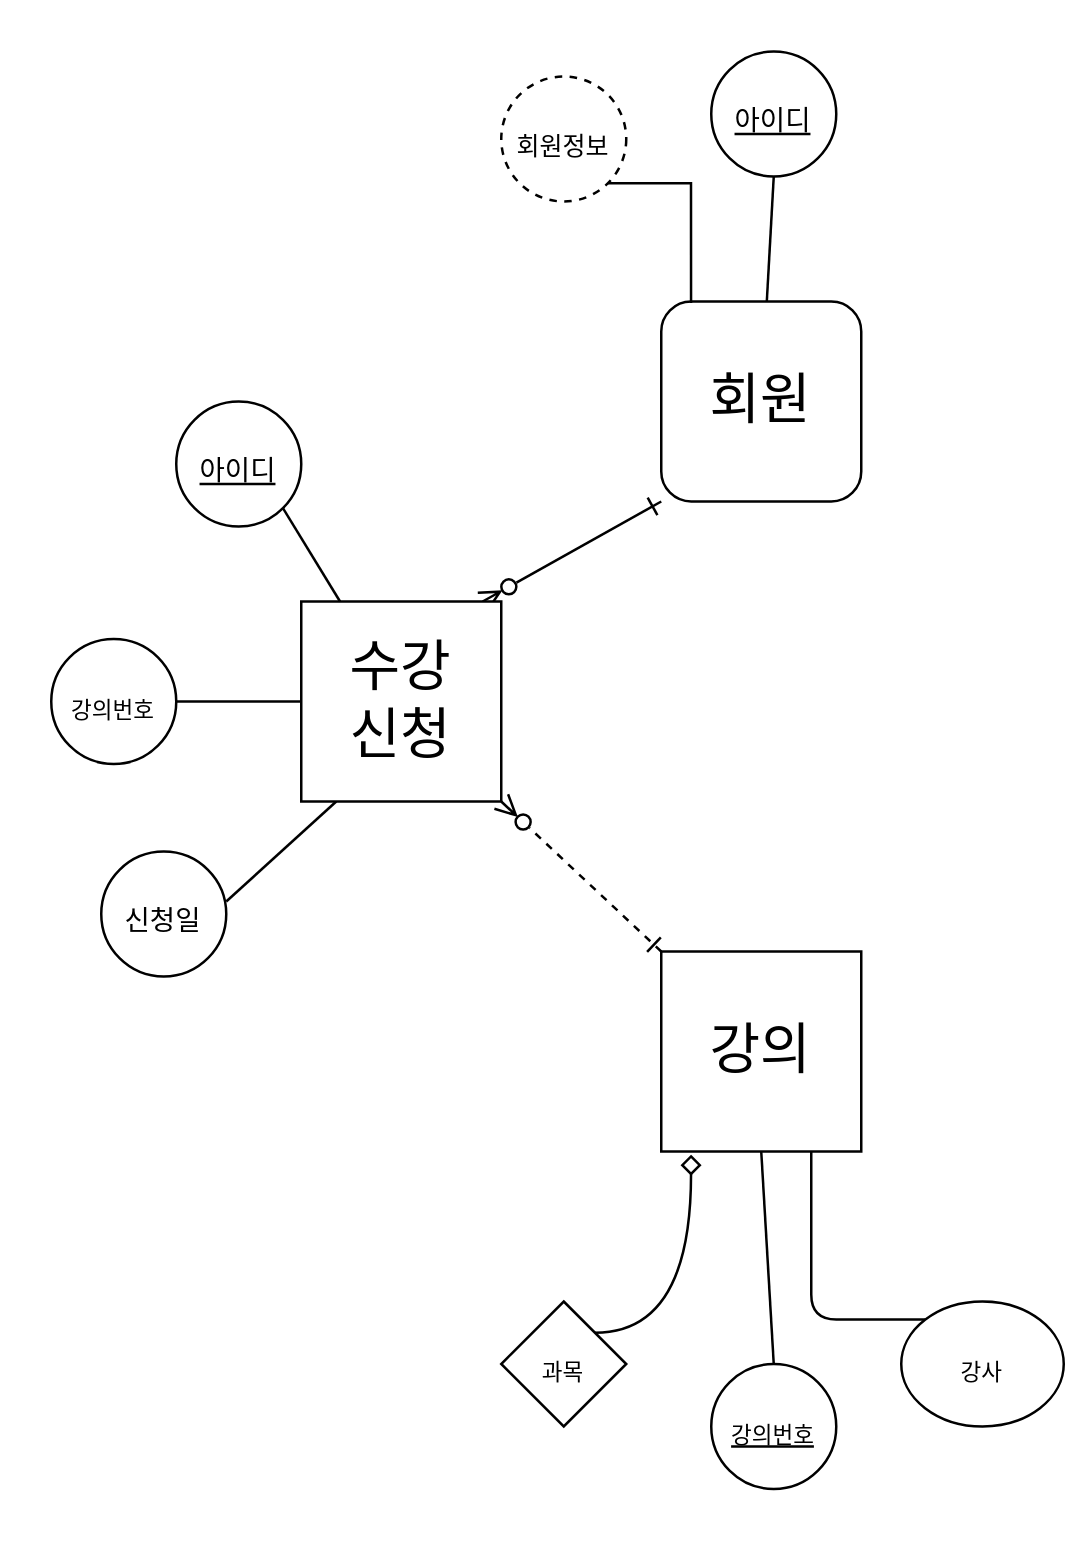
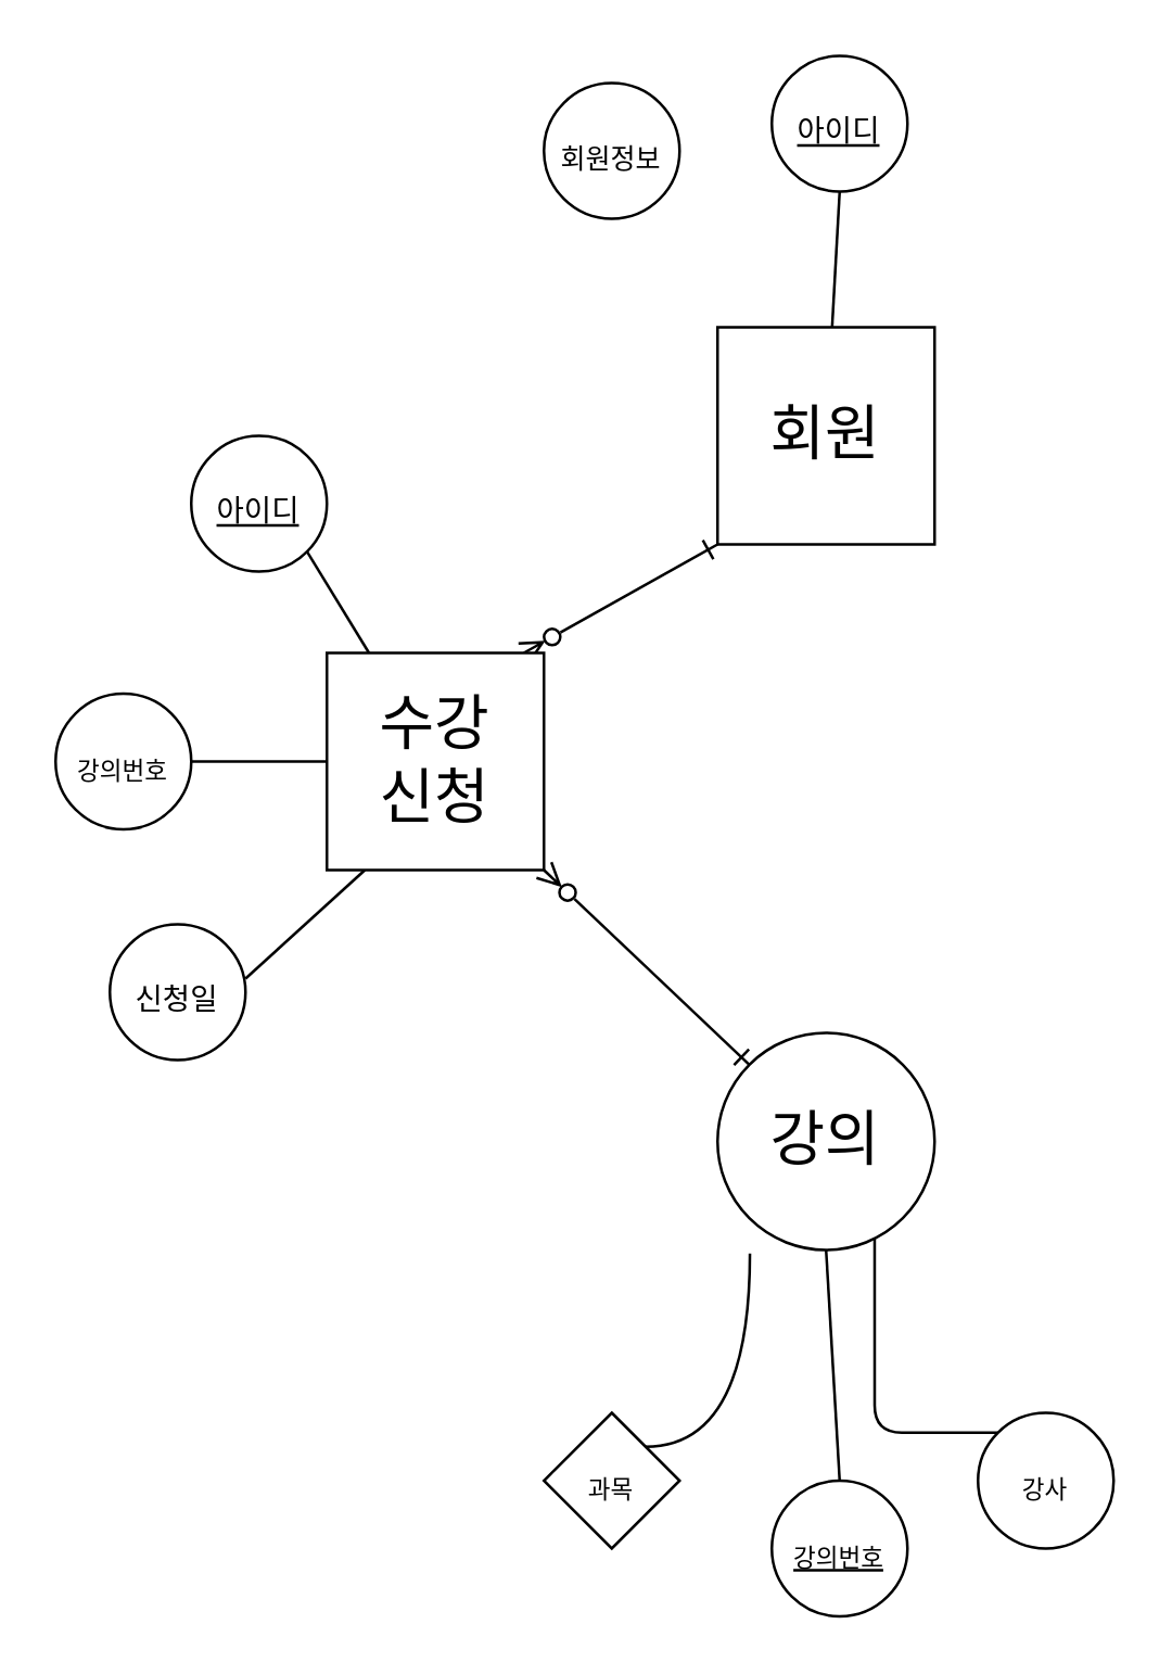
- <mxCell id="7" value="&lt;span style=&quot;font-size: 10px&quot;&gt;회원정보&lt;/span&gt;" style="ellipse;whiteSpace=wrap;html=1;aspect=fixed;fontSize=22;dashed=1;" vertex="1" parent="1"><mxGeometry x="200" y="30" width="50" height="50" as="geometry" /></mxCell>
+ <mxCell id="7" value="&lt;span style=&quot;font-size: 10px&quot;&gt;회원정보&lt;/span&gt;" style="ellipse;whiteSpace=wrap;html=1;aspect=fixed;fontSize=22;" vertex="1" parent="1"><mxGeometry x="200" y="30" width="50" height="50" as="geometry" /></mxCell>
- <mxCell id="6" style="edgeStyle=orthogonalEdgeStyle;rounded=0;orthogonalLoop=1;jettySize=auto;html=1;exitX=1;exitY=1;exitDx=0;exitDy=0;entryX=0.149;entryY=0.007;entryDx=0;entryDy=0;entryPerimeter=0;fontSize=9;endArrow=none;endFill=0;" edge="1" parent="1" source="7" target="3"><mxGeometry relative="1" as="geometry" /></mxCell>
- <mxCell id="3" value="&lt;font style=&quot;font-size: 22px&quot;&gt;회원&lt;/font&gt;" style="whiteSpace=wrap;html=1;aspect=fixed;rounded=1;" vertex="1" parent="1"><mxGeometry x="264" y="120" width="80" height="80" as="geometry" /></mxCell>
+ <mxCell id="3" value="&lt;font style=&quot;font-size: 22px&quot;&gt;회원&lt;/font&gt;" style="whiteSpace=wrap;html=1;aspect=fixed;" vertex="1" parent="1"><mxGeometry x="264" y="120" width="80" height="80" as="geometry" /></mxCell>
- <mxCell id="10" style="edgeStyle=none;orthogonalLoop=1;jettySize=auto;html=1;exitX=0;exitY=0;exitDx=0;exitDy=0;entryX=1;entryY=1;entryDx=0;entryDy=0;fontSize=9;startArrow=ERone;startFill=0;endArrow=ERzeroToMany;endFill=0;dashed=1;" edge="1" parent="1" source="11" target="18"><mxGeometry relative="1" as="geometry" /></mxCell>
+ <mxCell id="10" style="edgeStyle=none;orthogonalLoop=1;jettySize=auto;html=1;exitX=0;exitY=0;exitDx=0;exitDy=0;entryX=1;entryY=1;entryDx=0;entryDy=0;fontSize=9;startArrow=ERone;startFill=0;endArrow=ERzeroToMany;endFill=0;" edge="1" parent="1" source="11" target="18"><mxGeometry relative="1" as="geometry" /></mxCell>
- <mxCell id="11" value="&lt;font style=&quot;font-size: 22px&quot;&gt;강의&lt;/font&gt;" style="whiteSpace=wrap;html=1;aspect=fixed;" vertex="1" parent="1"><mxGeometry x="264" y="380" width="80" height="80" as="geometry" /></mxCell>
+ <mxCell id="11" value="&lt;font style=&quot;font-size: 22px&quot;&gt;강의&lt;/font&gt;" style="ellipse;whiteSpace=wrap;html=1;aspect=fixed;" vertex="1" parent="1"><mxGeometry x="264" y="380" width="80" height="80" as="geometry" /></mxCell>
- <mxCell id="16" style="edgeStyle=orthogonalEdgeStyle;orthogonalLoop=1;jettySize=auto;html=1;exitX=1;exitY=0;exitDx=0;exitDy=0;entryX=0.149;entryY=1.016;entryDx=0;entryDy=0;entryPerimeter=0;fontSize=9;endArrow=diamond;endFill=0;curved=1;" edge="1" parent="1" source="17" target="11"><mxGeometry relative="1" as="geometry" /></mxCell>
+ <mxCell id="16" style="edgeStyle=orthogonalEdgeStyle;orthogonalLoop=1;jettySize=auto;html=1;exitX=1;exitY=0;exitDx=0;exitDy=0;entryX=0.149;entryY=1.016;entryDx=0;entryDy=0;entryPerimeter=0;fontSize=9;endArrow=none;endFill=0;curved=1;" edge="1" parent="1" source="17" target="11"><mxGeometry relative="1" as="geometry" /></mxCell>
- <mxCell id="15" value="&lt;font style=&quot;font-size: 9px&quot;&gt;강사&lt;/font&gt;" style="ellipse;whiteSpace=wrap;html=1;aspect=fixed;fontSize=22;" vertex="1" parent="1"><mxGeometry x="360" y="520" width="65" height="50" as="geometry" /></mxCell>
+ <mxCell id="15" value="&lt;font style=&quot;font-size: 9px&quot;&gt;강사&lt;/font&gt;" style="ellipse;whiteSpace=wrap;html=1;aspect=fixed;fontSize=22;" vertex="1" parent="1"><mxGeometry x="360" y="520" width="50" height="50" as="geometry" /></mxCell>
